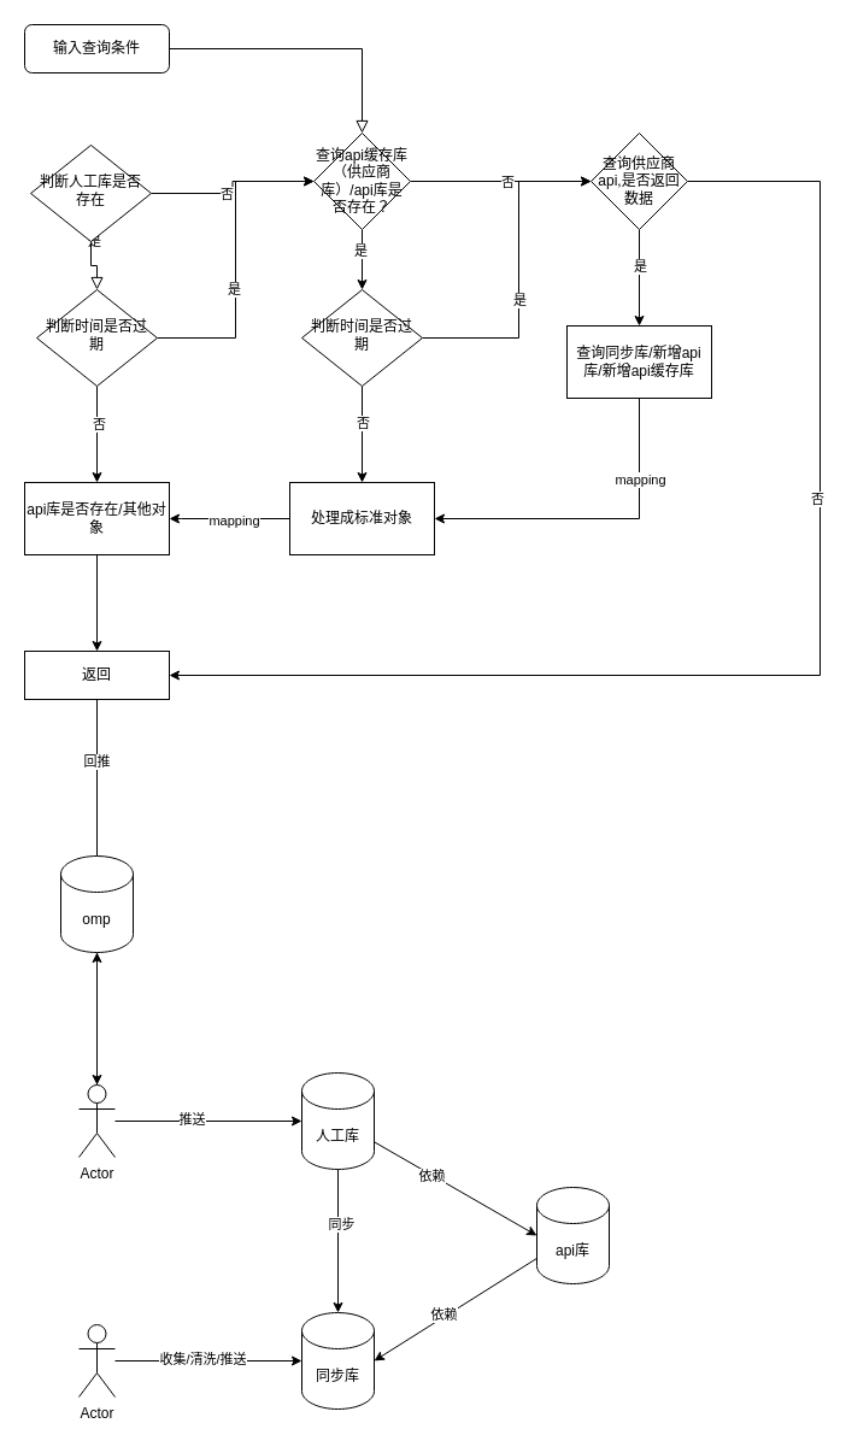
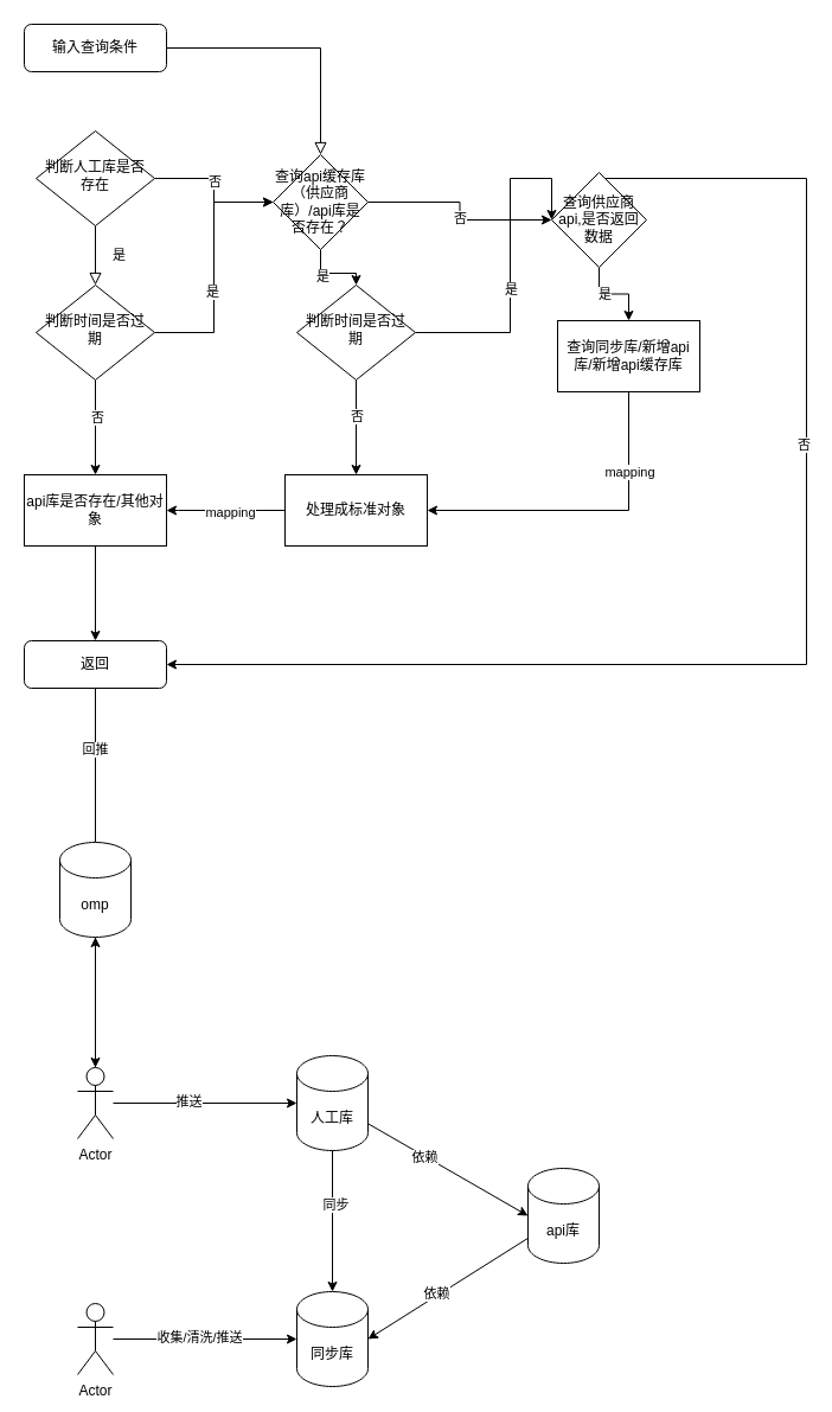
- <mxCell id="18" value="&lt;span&gt;查询api缓存库（供应商库）/api库是否存在？&lt;/span&gt;" style="rhombus;whiteSpace=wrap;html=1;" parent="1" vertex="1"><mxGeometry x="260" y="110" width="80" height="80" as="geometry" /></mxCell>
+ <mxCell id="18" value="&lt;span&gt;查询api缓存库（供应商库）/api库是否存在？&lt;/span&gt;" style="rhombus;whiteSpace=wrap;html=1;" parent="1" vertex="1"><mxGeometry x="230" y="130" width="80" height="80" as="geometry" /></mxCell>
- <mxCell id="26" value="查询供应商api,是否返回数据" style="rhombus;whiteSpace=wrap;html=1;" parent="1" vertex="1"><mxGeometry x="490" y="110" width="80" height="80" as="geometry" /></mxCell>
+ <mxCell id="26" value="查询供应商api,是否返回数据" style="rhombus;whiteSpace=wrap;html=1;" parent="1" vertex="1"><mxGeometry x="465" y="145" width="80" height="80" as="geometry" /></mxCell>
- <mxCell id="7" value="&lt;font style=&quot;vertical-align: inherit&quot;&gt;&lt;font style=&quot;vertical-align: inherit&quot;&gt;判断人工库是否存在&lt;/font&gt;&lt;/font&gt;" style="rhombus;whiteSpace=wrap;html=1;shadow=0;fontFamily=Helvetica;fontSize=12;align=center;strokeWidth=1;spacing=6;spacingTop=-4;" parent="1" vertex="1"><mxGeometry x="25" y="120" width="100" height="80" as="geometry" /></mxCell>
+ <mxCell id="7" value="&lt;font style=&quot;vertical-align: inherit&quot;&gt;&lt;font style=&quot;vertical-align: inherit&quot;&gt;判断人工库是否存在&lt;/font&gt;&lt;/font&gt;" style="rhombus;whiteSpace=wrap;html=1;shadow=0;fontFamily=Helvetica;fontSize=12;align=center;strokeWidth=1;spacing=6;spacingTop=-4;" parent="1" vertex="1"><mxGeometry x="30" y="110" width="100" height="80" as="geometry" /></mxCell>
- <mxCell id="36" value="返回" style="whiteSpace=wrap;html=1;fontSize=12;glass=0;strokeWidth=1;shadow=0;rounded=0;" parent="1" vertex="1"><mxGeometry x="20" y="540" width="120" height="40" as="geometry" /></mxCell>
+ <mxCell id="36" value="返回" style="rounded=1;whiteSpace=wrap;html=1;fontSize=12;glass=0;strokeWidth=1;shadow=0;" parent="1" vertex="1"><mxGeometry x="20" y="540" width="120" height="40" as="geometry" /></mxCell>
